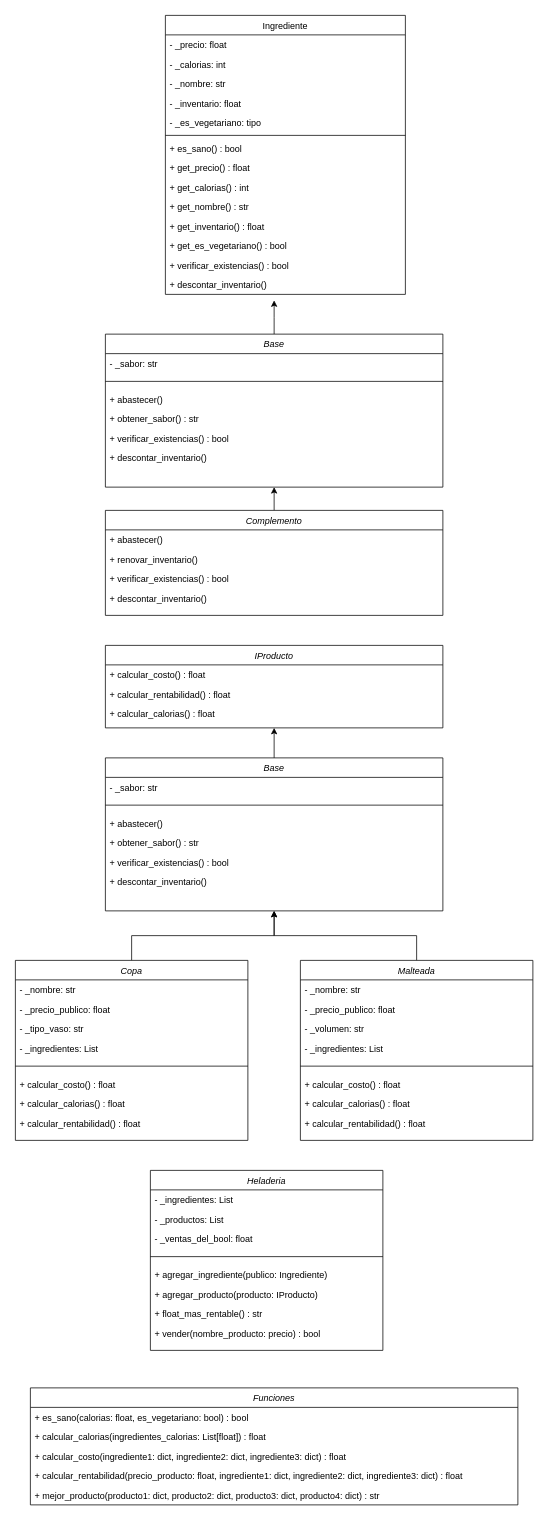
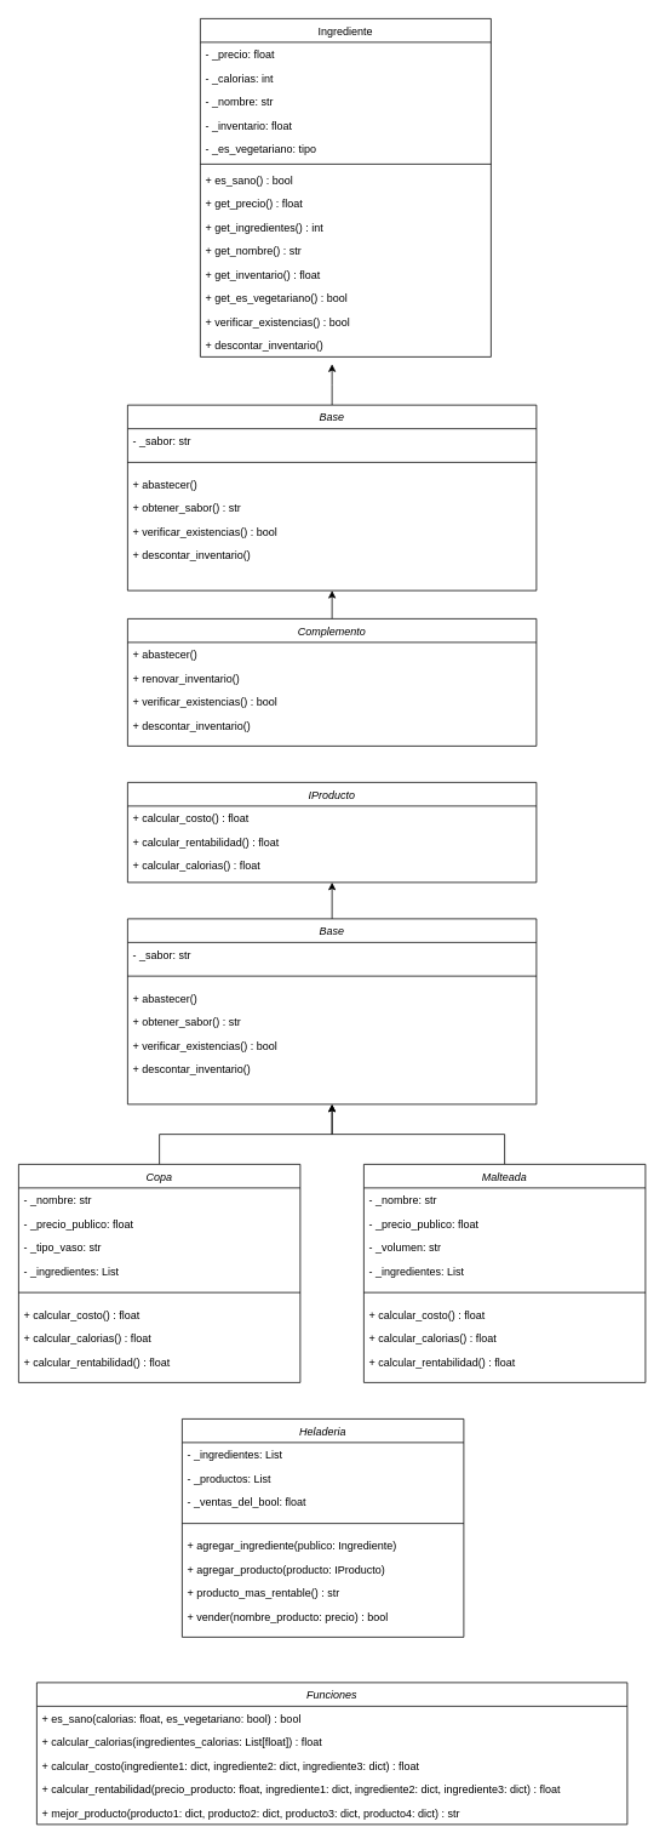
- <mxCell id="11" value="+ get_calorias() : int" style="text;align=left;verticalAlign=top;spacingLeft=4;spacingRight=4;overflow=hidden;rotatable=0;points=[[0,0.5],[1,0.5]];portConstraint=eastwest;" parent="2" vertex="1"><mxGeometry y="216" width="320" height="26" as="geometry" /></mxCell>
+ <mxCell id="11" value="+ get_ingredientes() : int" style="text;align=left;verticalAlign=top;spacingLeft=4;spacingRight=4;overflow=hidden;rotatable=0;points=[[0,0.5],[1,0.5]];portConstraint=eastwest;" parent="2" vertex="1"><mxGeometry y="216" width="320" height="26" as="geometry" /></mxCell>
- <mxCell id="70" value="+ float_mas_rentable() : str" style="text;align=left;verticalAlign=top;spacingLeft=4;spacingRight=4;overflow=hidden;rotatable=0;points=[[0,0.5],[1,0.5]];portConstraint=eastwest;rounded=0;shadow=0;html=0;" vertex="1" parent="63"><mxGeometry y="178" width="310" height="26" as="geometry" /></mxCell>
+ <mxCell id="70" value="+ producto_mas_rentable() : str" style="text;align=left;verticalAlign=top;spacingLeft=4;spacingRight=4;overflow=hidden;rotatable=0;points=[[0,0.5],[1,0.5]];portConstraint=eastwest;rounded=0;shadow=0;html=0;" vertex="1" parent="63"><mxGeometry y="178" width="310" height="26" as="geometry" /></mxCell>
